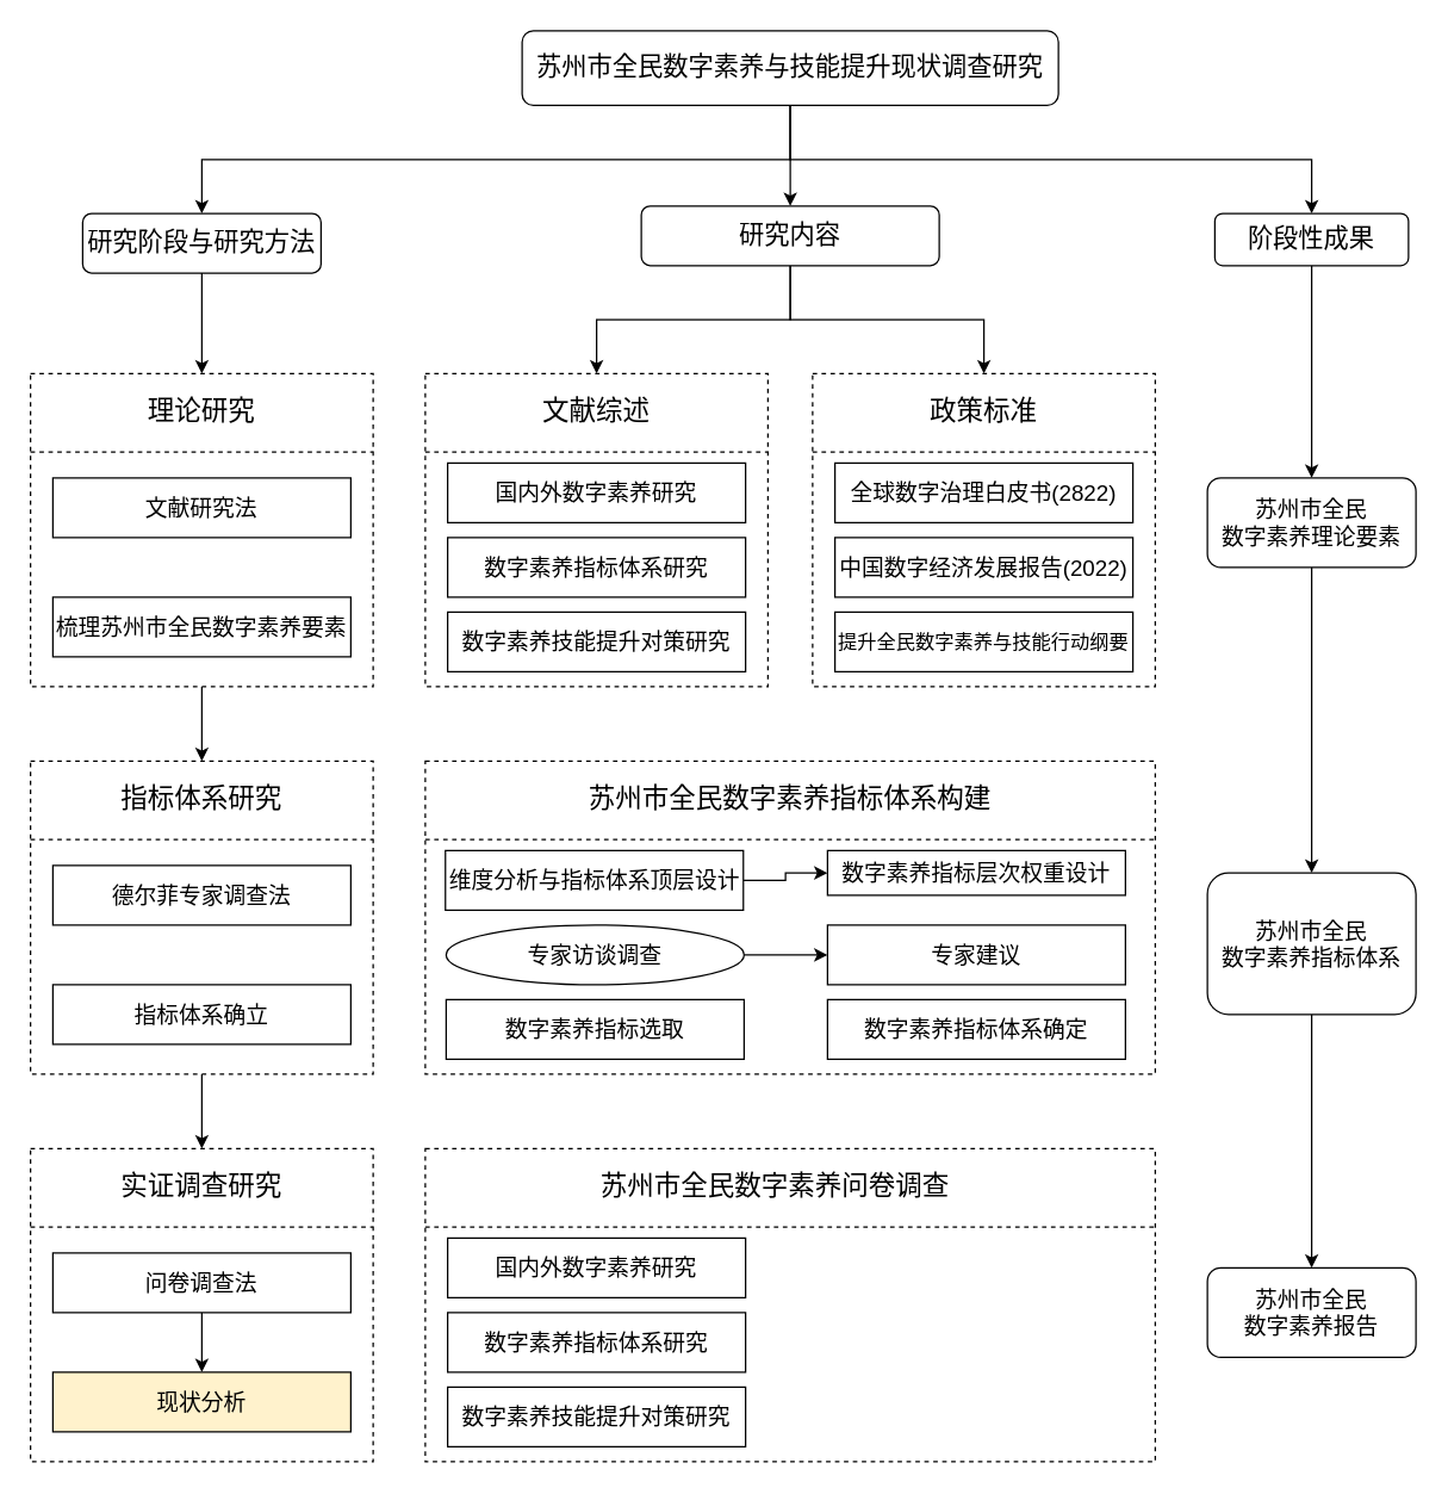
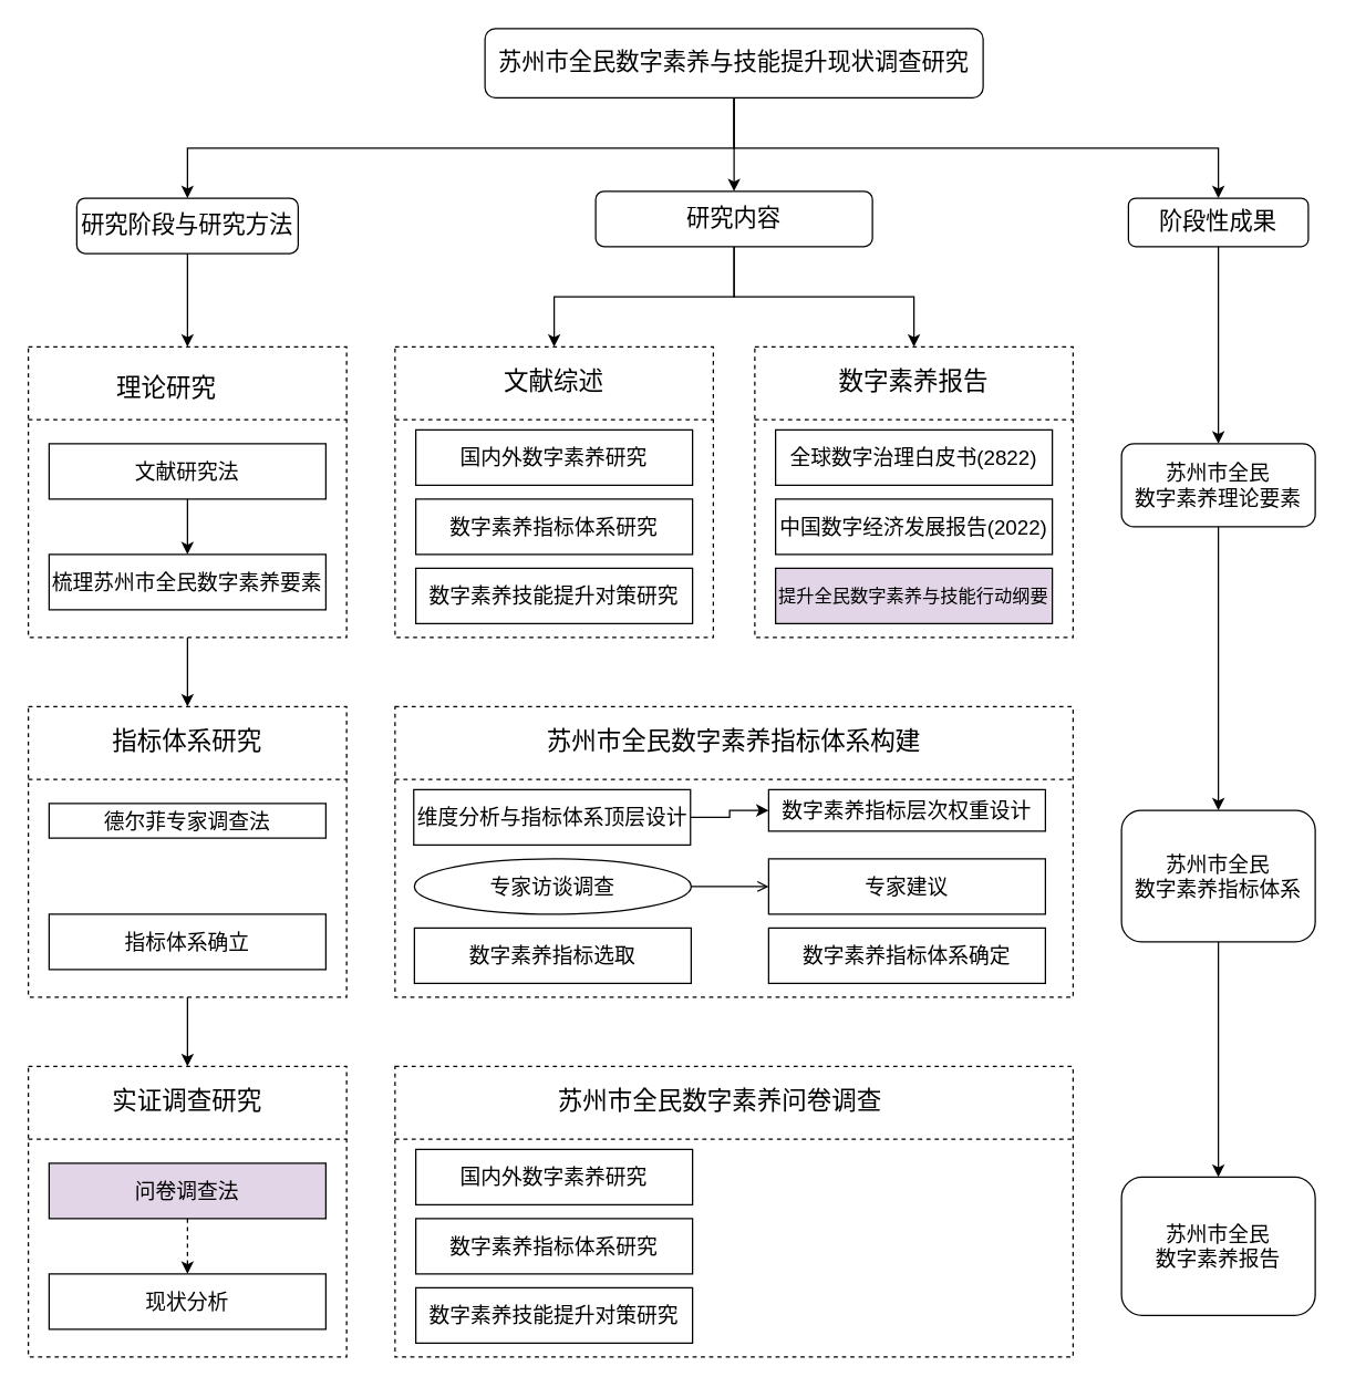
- <mxCell id="28" value="理论研究" style="text;html=1;strokeColor=none;fillColor=none;align=center;verticalAlign=middle;whiteSpace=wrap;rounded=0;fontSize=18;" vertex="1" parent="1"><mxGeometry x="60" y="260" width="150" height="30" as="geometry" /></mxCell>
+ <mxCell id="28" value="理论研究" style="text;html=1;strokeColor=none;fillColor=none;align=center;verticalAlign=middle;whiteSpace=wrap;rounded=0;fontSize=18;" vertex="1" parent="1"><mxGeometry x="45" y="265" width="150" height="30" as="geometry" /></mxCell>
- <mxCell id="21" value="政策标准" style="text;html=1;strokeColor=none;fillColor=none;align=center;verticalAlign=middle;whiteSpace=wrap;rounded=0;fontSize=18;" vertex="1" parent="1"><mxGeometry x="585" y="260" width="150" height="30" as="geometry" /></mxCell>
+ <mxCell id="21" value="数字素养报告" style="text;html=1;strokeColor=none;fillColor=none;align=center;verticalAlign=middle;whiteSpace=wrap;rounded=0;fontSize=18;" vertex="1" parent="1"><mxGeometry x="585" y="260" width="150" height="30" as="geometry" /></mxCell>
+ <mxCell id="29" value="" style="edgeStyle=orthogonalEdgeStyle;rounded=0;orthogonalLoop=1;jettySize=auto;html=1;" edge="1" parent="1" source="30" target="31"><mxGeometry relative="1" as="geometry" /></mxCell>
- <mxCell id="24" value="提升全民数字素养与技能行动纲要" style="rounded=0;whiteSpace=wrap;html=1;fontSize=13;" vertex="1" parent="1"><mxGeometry x="560" y="410" width="200" height="40" as="geometry" /></mxCell>
+ <mxCell id="24" value="提升全民数字素养与技能行动纲要" style="rounded=0;whiteSpace=wrap;html=1;fontSize=13;fillColor=#e1d5e7;" vertex="1" parent="1"><mxGeometry x="560" y="410" width="200" height="40" as="geometry" /></mxCell>
- <mxCell id="40" value="德尔菲专家调查法" style="rounded=0;whiteSpace=wrap;html=1;fontSize=15;" vertex="1" parent="1"><mxGeometry x="35" y="580" width="200" height="40" as="geometry" /></mxCell>
+ <mxCell id="40" value="德尔菲专家调查法" style="rounded=0;whiteSpace=wrap;html=1;fontSize=15;" vertex="1" parent="1"><mxGeometry x="35" y="580" width="200" height="25" as="geometry" /></mxCell>
- <mxCell id="53" style="edgeStyle=orthogonalEdgeStyle;rounded=0;orthogonalLoop=1;jettySize=auto;html=1;exitX=1;exitY=0.5;exitDx=0;exitDy=0;entryX=0;entryY=0.5;entryDx=0;entryDy=0;" edge="1" parent="1" source="54" target="64"><mxGeometry relative="1" as="geometry" /></mxCell>
+ <mxCell id="53" style="edgeStyle=orthogonalEdgeStyle;rounded=0;orthogonalLoop=1;jettySize=auto;html=1;exitX=1;exitY=0.5;exitDx=0;exitDy=0;entryX=0;entryY=0.5;entryDx=0;entryDy=0;endArrow=open;" edge="1" parent="1" source="54" target="64"><mxGeometry relative="1" as="geometry" /></mxCell>
- <mxCell id="46" value="问卷调查法" style="rounded=0;whiteSpace=wrap;html=1;fontSize=15;" vertex="1" parent="1"><mxGeometry x="35" y="840" width="200" height="40" as="geometry" /></mxCell>
+ <mxCell id="46" value="问卷调查法" style="rounded=0;whiteSpace=wrap;html=1;fontSize=15;fillColor=#e1d5e7;" vertex="1" parent="1"><mxGeometry x="35" y="840" width="200" height="40" as="geometry" /></mxCell>
- <mxCell id="36" value="苏州市全民&lt;br&gt;数字素养报告" style="rounded=1;whiteSpace=wrap;html=1;fontSize=15;" vertex="1" parent="1"><mxGeometry x="810" y="850" width="140" height="60" as="geometry" /></mxCell>
+ <mxCell id="36" value="苏州市全民&lt;br&gt;数字素养报告" style="rounded=1;whiteSpace=wrap;html=1;fontSize=15;" vertex="1" parent="1"><mxGeometry x="810" y="850" width="140" height="100" as="geometry" /></mxCell>
- <mxCell id="45" value="" style="edgeStyle=orthogonalEdgeStyle;rounded=0;orthogonalLoop=1;jettySize=auto;html=1;" edge="1" parent="1" source="46" target="47"><mxGeometry relative="1" as="geometry" /></mxCell>
+ <mxCell id="45" value="" style="edgeStyle=orthogonalEdgeStyle;rounded=0;orthogonalLoop=1;jettySize=auto;html=1;dashed=1;" edge="1" parent="1" source="46" target="47"><mxGeometry relative="1" as="geometry" /></mxCell>
- <mxCell id="47" value="现状分析" style="rounded=0;whiteSpace=wrap;html=1;fontSize=15;fillColor=#fff2cc;" vertex="1" parent="1"><mxGeometry x="35" y="920" width="200" height="40" as="geometry" /></mxCell>
+ <mxCell id="47" value="现状分析" style="rounded=0;whiteSpace=wrap;html=1;fontSize=15;" vertex="1" parent="1"><mxGeometry x="35" y="920" width="200" height="40" as="geometry" /></mxCell>
